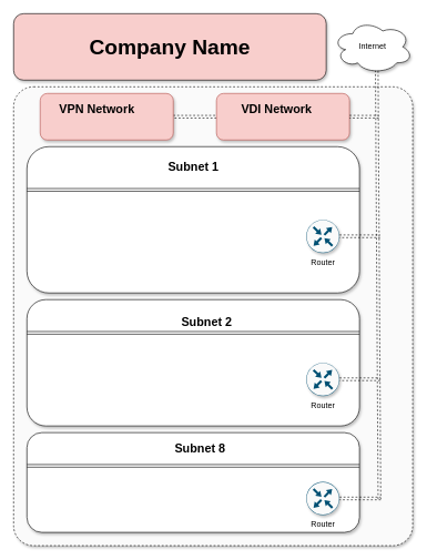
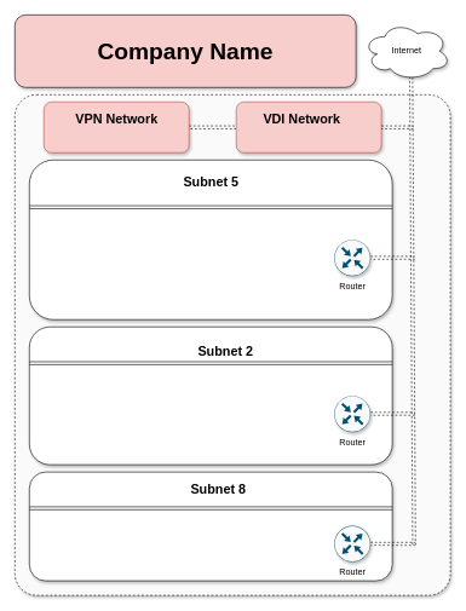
- <mxCell id="17" value="&lt;font style=&quot;font-size: 18px;&quot;&gt;&lt;b&gt;VPN Network&lt;br&gt;&lt;/b&gt;&lt;br&gt;&lt;/font&gt;" style="text;html=1;align=center;verticalAlign=middle;resizable=0;points=[];autosize=1;strokeColor=none;fillColor=none;" parent="1" vertex="1"><mxGeometry x="75" y="145" width="140" height="60" as="geometry" /></mxCell>
+ <mxCell id="17" value="&lt;font style=&quot;font-size: 18px;&quot;&gt;&lt;b&gt;VPN Network&lt;br&gt;&lt;/b&gt;&lt;br&gt;&lt;/font&gt;" style="text;html=1;align=center;verticalAlign=middle;resizable=0;points=[];autosize=1;strokeColor=none;fillColor=none;" parent="1" vertex="1"><mxGeometry x="90" y="145" width="140" height="60" as="geometry" /></mxCell>
- <mxCell id="13" value="&lt;font style=&quot;font-size: 18px;&quot;&gt;&lt;b&gt;Subnet 1&lt;/b&gt;&lt;/font&gt;" style="text;html=1;align=center;verticalAlign=middle;resizable=0;points=[];autosize=1;strokeColor=none;fillColor=none;" parent="1" vertex="1"><mxGeometry x="240" y="230" width="100" height="40" as="geometry" /></mxCell>
+ <mxCell id="13" value="&lt;font style=&quot;font-size: 18px;&quot;&gt;&lt;b&gt;Subnet 5&lt;/b&gt;&lt;/font&gt;" style="text;html=1;align=center;verticalAlign=middle;resizable=0;points=[];autosize=1;strokeColor=none;fillColor=none;" parent="1" vertex="1"><mxGeometry x="240" y="230" width="100" height="40" as="geometry" /></mxCell>
